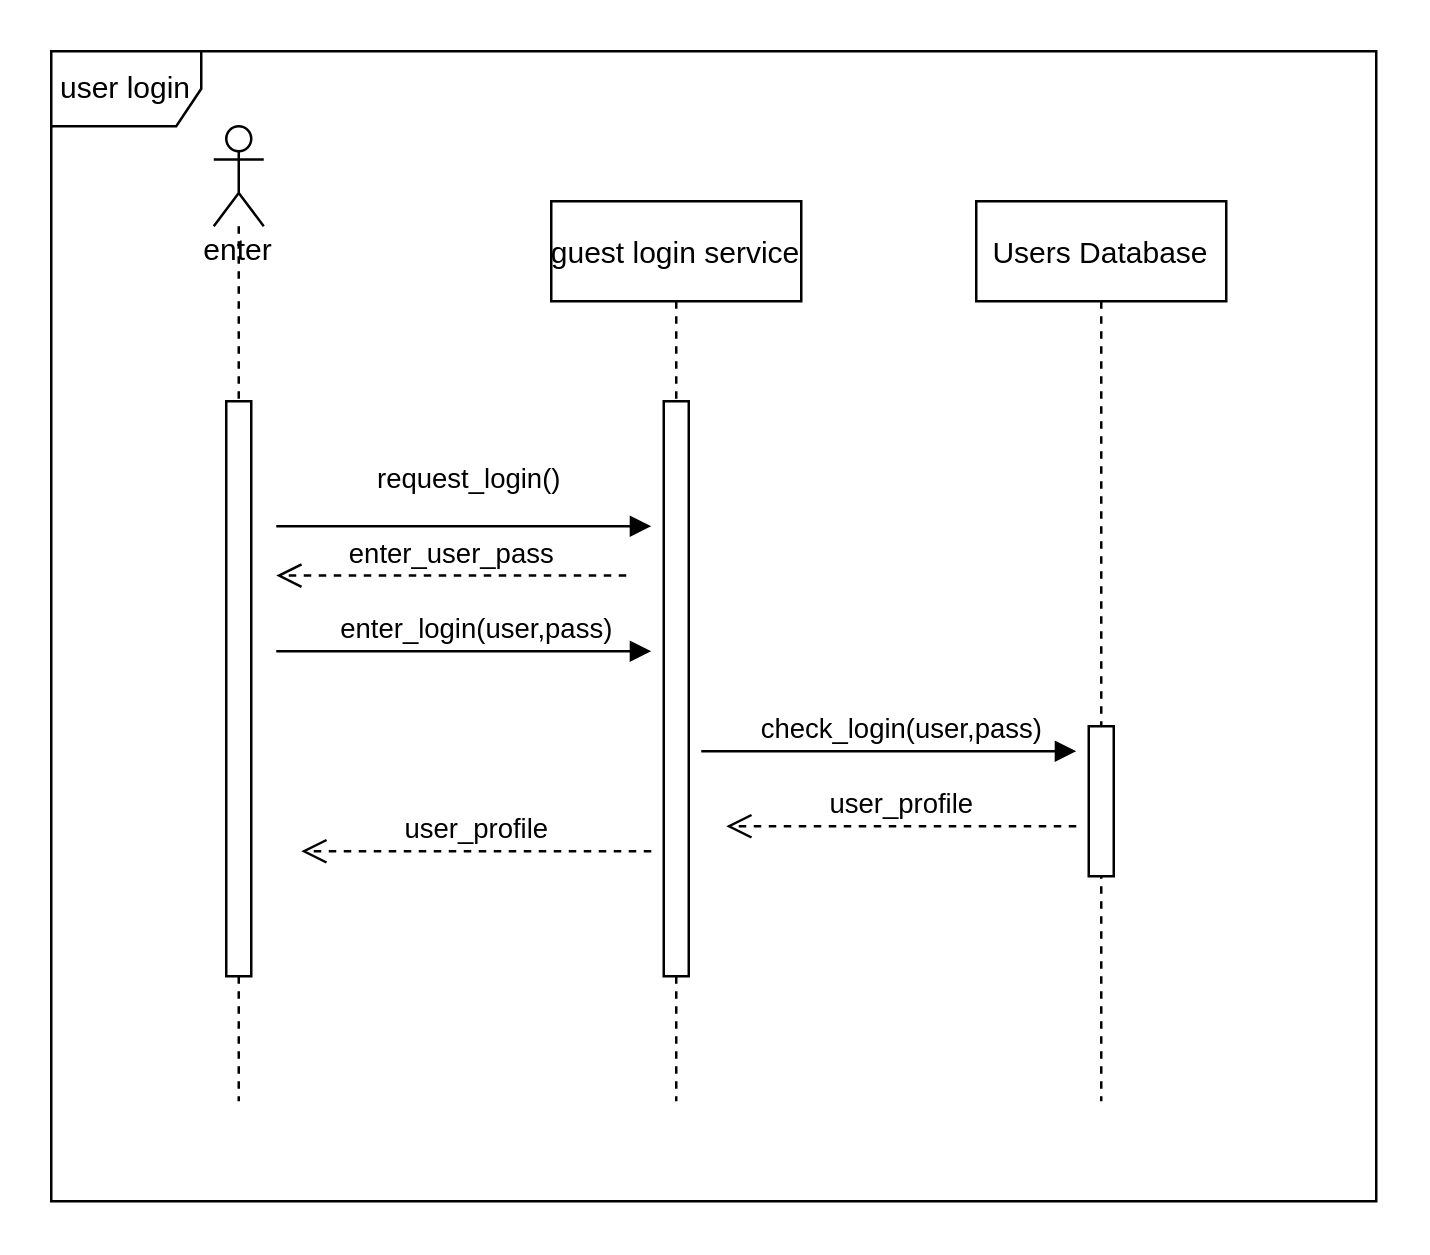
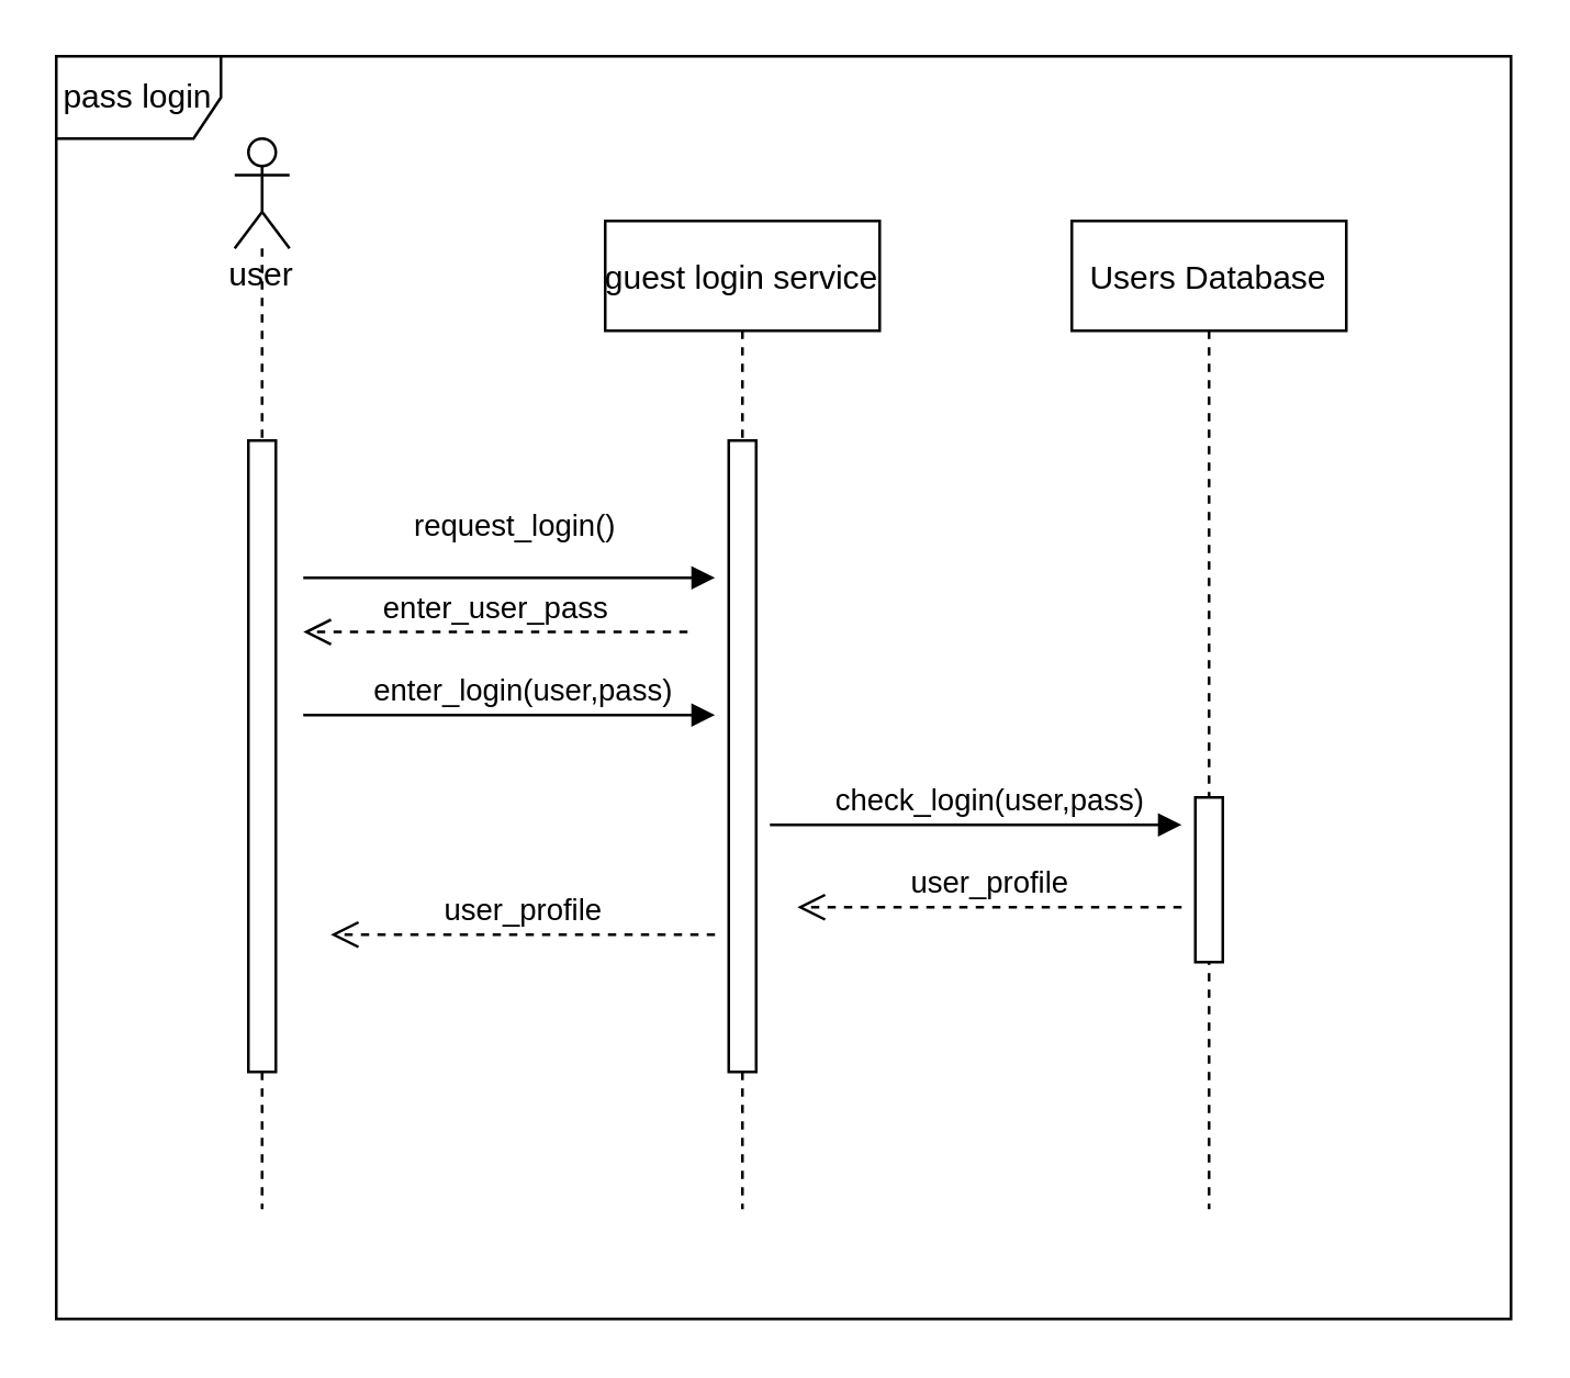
- <mxCell id="14" value="user login" style="shape=umlFrame;whiteSpace=wrap;html=1;fillColor=none;gradientColor=none;" vertex="1" parent="1"><mxGeometry x="20" y="20" width="530" height="460" as="geometry" /></mxCell>
+ <mxCell id="14" value="pass login" style="shape=umlFrame;whiteSpace=wrap;html=1;fillColor=none;gradientColor=none;" vertex="1" parent="1"><mxGeometry x="20" y="20" width="530" height="460" as="geometry" /></mxCell>
- <mxCell id="4" value="enter&lt;br&gt;" style="shape=umlLifeline;participant=umlActor;perimeter=lifelinePerimeter;whiteSpace=wrap;html=1;container=1;collapsible=0;recursiveResize=0;verticalAlign=top;spacingTop=36;outlineConnect=0;" vertex="1" parent="1"><mxGeometry x="85" y="50" width="20" height="390" as="geometry" /></mxCell>
+ <mxCell id="4" value="user&lt;br&gt;" style="shape=umlLifeline;participant=umlActor;perimeter=lifelinePerimeter;whiteSpace=wrap;html=1;container=1;collapsible=0;recursiveResize=0;verticalAlign=top;spacingTop=36;outlineConnect=0;" vertex="1" parent="1"><mxGeometry x="85" y="50" width="20" height="390" as="geometry" /></mxCell>
